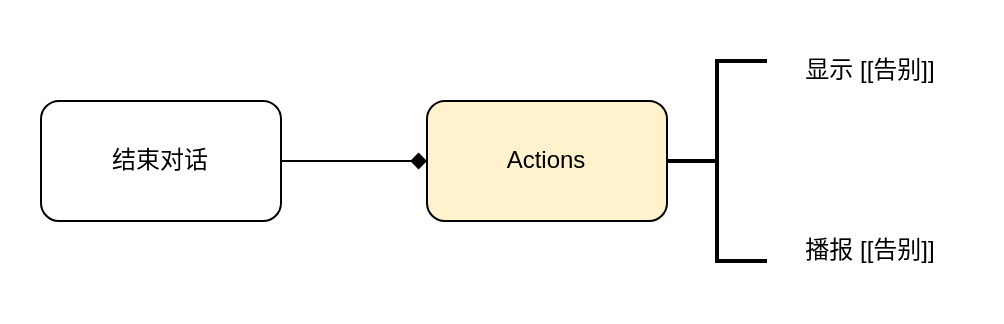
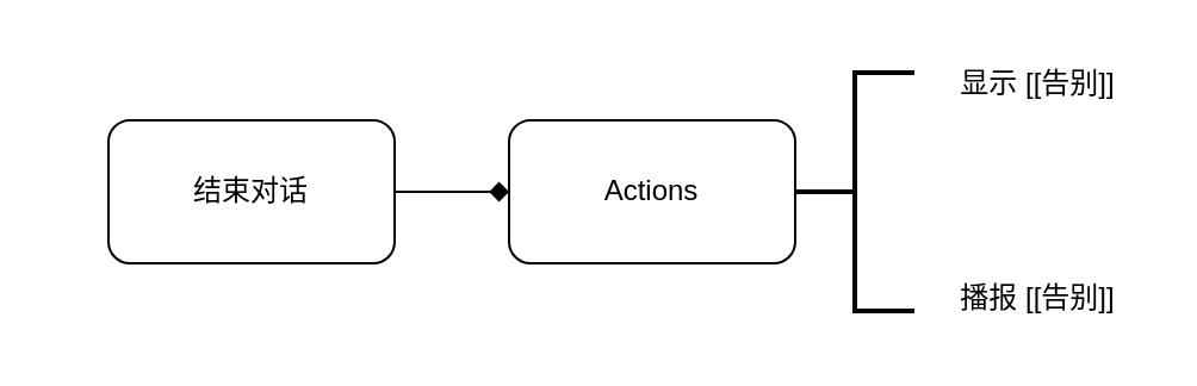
- <mxCell id="3" value="结束对话" style="rounded=1;whiteSpace=wrap;html=1;" vertex="1" parent="1"><mxGeometry x="20" y="50" width="120" height="60" as="geometry" /></mxCell>
+ <mxCell id="3" value="结束对话" style="rounded=1;whiteSpace=wrap;html=1;" vertex="1" parent="1"><mxGeometry x="45" y="50" width="120" height="60" as="geometry" /></mxCell>
- <mxCell id="4" value="Actions" style="rounded=1;whiteSpace=wrap;html=1;fillColor=#fff2cc;" vertex="1" parent="1"><mxGeometry x="213" y="50" width="120" height="60" as="geometry" /></mxCell>
+ <mxCell id="4" value="Actions" style="rounded=1;whiteSpace=wrap;html=1;" vertex="1" parent="1"><mxGeometry x="213" y="50" width="120" height="60" as="geometry" /></mxCell>
